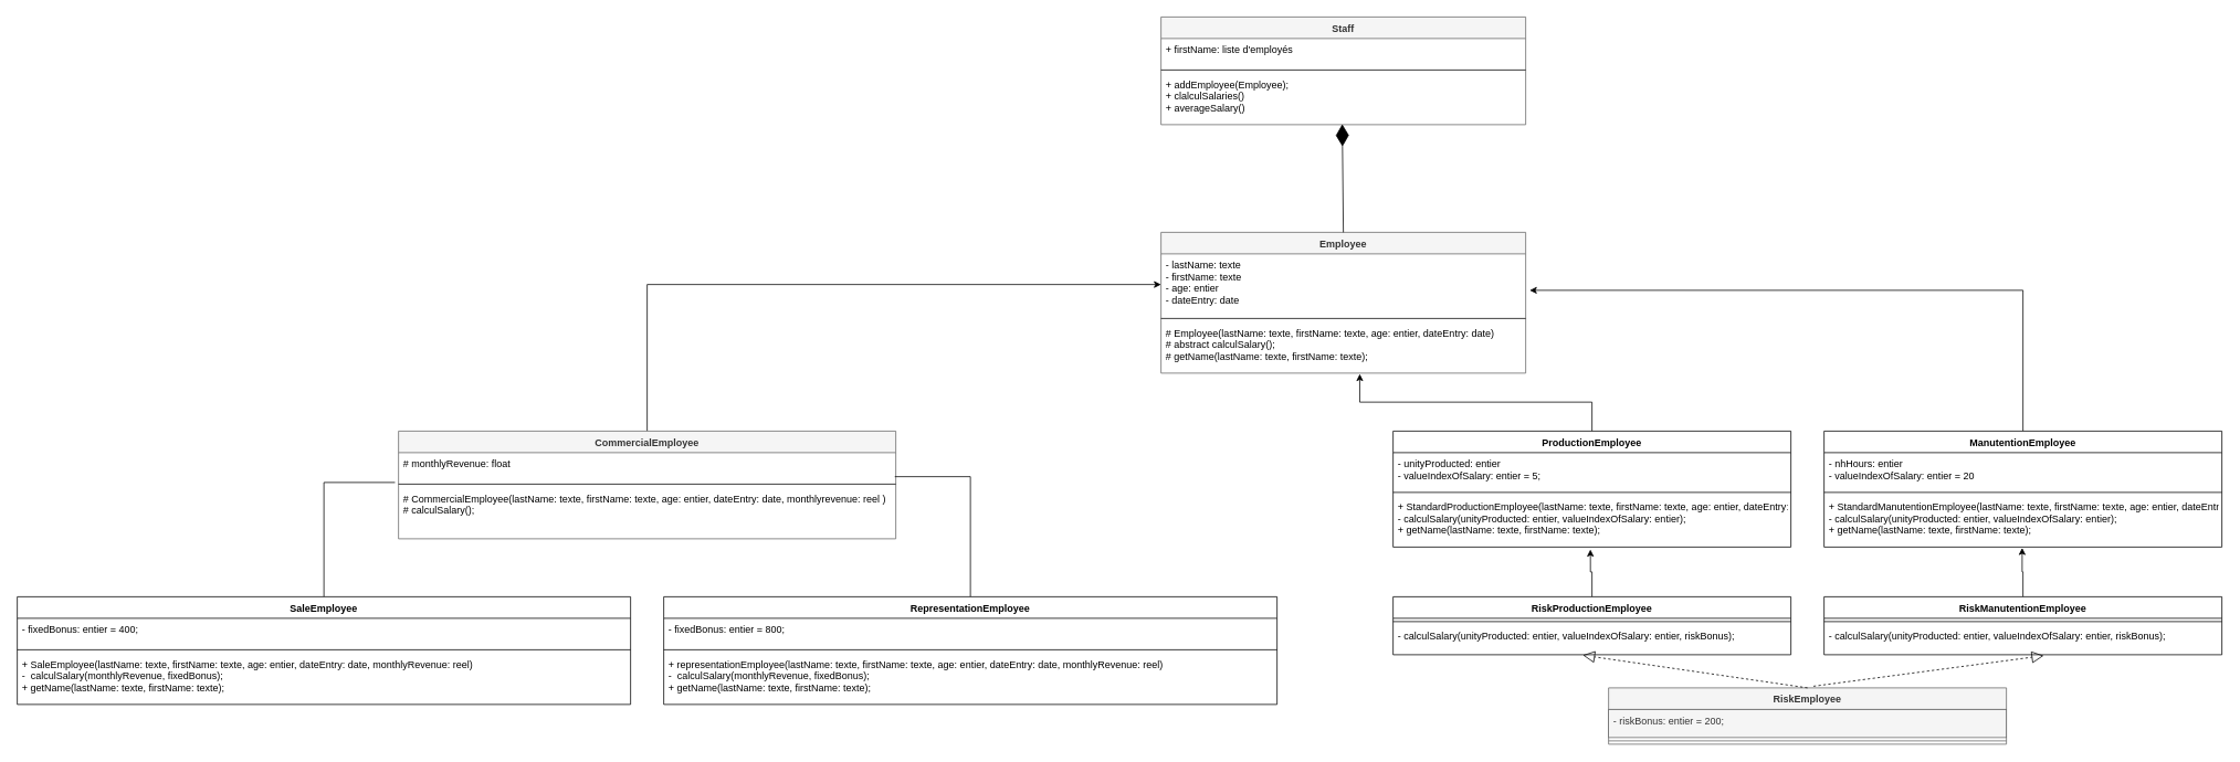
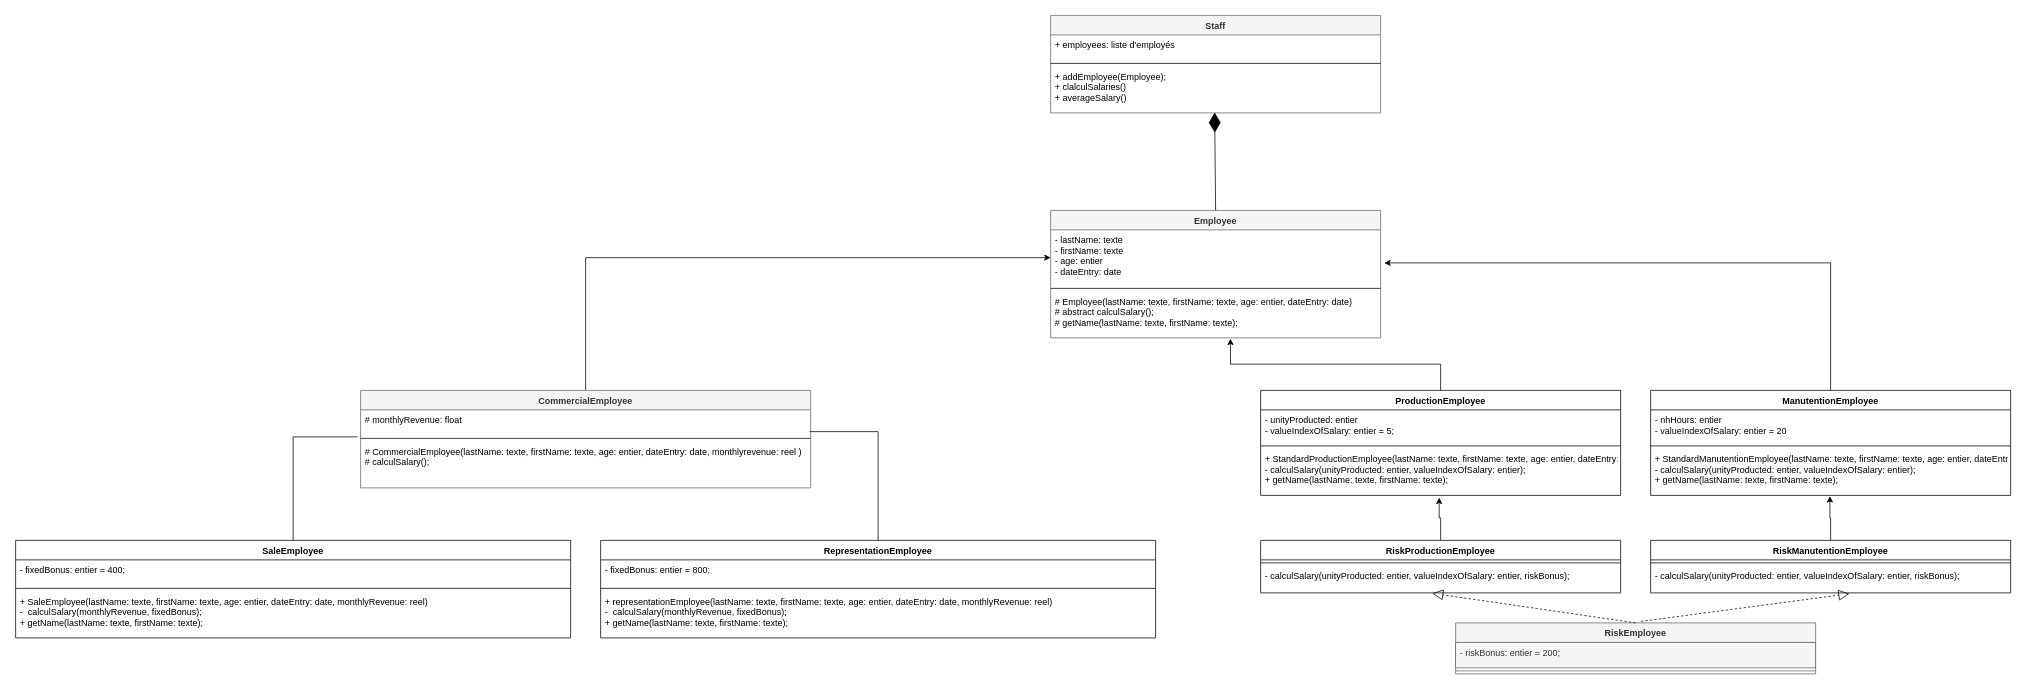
- <mxCell id="45" value="+ firstName: liste d'employés&#10;" style="text;strokeColor=none;fillColor=none;align=left;verticalAlign=top;spacingLeft=4;spacingRight=4;overflow=hidden;rotatable=0;points=[[0,0.5],[1,0.5]];portConstraint=eastwest;" vertex="1" parent="44"><mxGeometry y="26" width="440" height="34" as="geometry" /></mxCell>
+ <mxCell id="45" value="+ employees: liste d'employés&#10;" style="text;strokeColor=none;fillColor=none;align=left;verticalAlign=top;spacingLeft=4;spacingRight=4;overflow=hidden;rotatable=0;points=[[0,0.5],[1,0.5]];portConstraint=eastwest;" vertex="1" parent="44"><mxGeometry y="26" width="440" height="34" as="geometry" /></mxCell>
